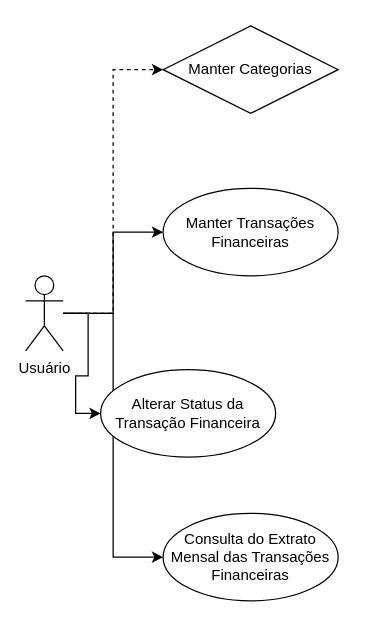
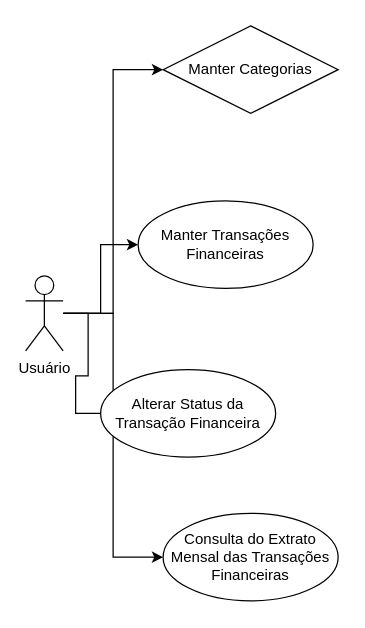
- <mxCell id="2" style="edgeStyle=orthogonalEdgeStyle;rounded=0;orthogonalLoop=1;jettySize=auto;html=1;entryX=0;entryY=0.5;entryDx=0;entryDy=0;dashed=1;" edge="1" parent="1" source="6" target="7"><mxGeometry relative="1" as="geometry" /></mxCell>
+ <mxCell id="2" style="edgeStyle=orthogonalEdgeStyle;rounded=0;orthogonalLoop=1;jettySize=auto;html=1;entryX=0;entryY=0.5;entryDx=0;entryDy=0;" edge="1" parent="1" source="6" target="7"><mxGeometry relative="1" as="geometry" /></mxCell>
- <mxCell id="8" value="Manter Transações Financeiras" style="ellipse;whiteSpace=wrap;html=1;" vertex="1" parent="1"><mxGeometry x="130" y="150" width="140" height="70" as="geometry" /></mxCell>
+ <mxCell id="8" value="Manter Transações Financeiras" style="ellipse;whiteSpace=wrap;html=1;" vertex="1" parent="1"><mxGeometry x="110" y="160" width="140" height="70" as="geometry" /></mxCell>
- <mxCell id="4" style="edgeStyle=orthogonalEdgeStyle;rounded=0;orthogonalLoop=1;jettySize=auto;html=1;entryX=0;entryY=0.5;entryDx=0;entryDy=0;" edge="1" parent="1" source="6" target="9"><mxGeometry relative="1" as="geometry" /></mxCell>
+ <mxCell id="4" style="edgeStyle=orthogonalEdgeStyle;rounded=0;orthogonalLoop=1;jettySize=auto;html=1;entryX=0;entryY=0.5;entryDx=0;entryDy=0;endArrow=none;" edge="1" parent="1" source="6" target="9"><mxGeometry relative="1" as="geometry" /></mxCell>
